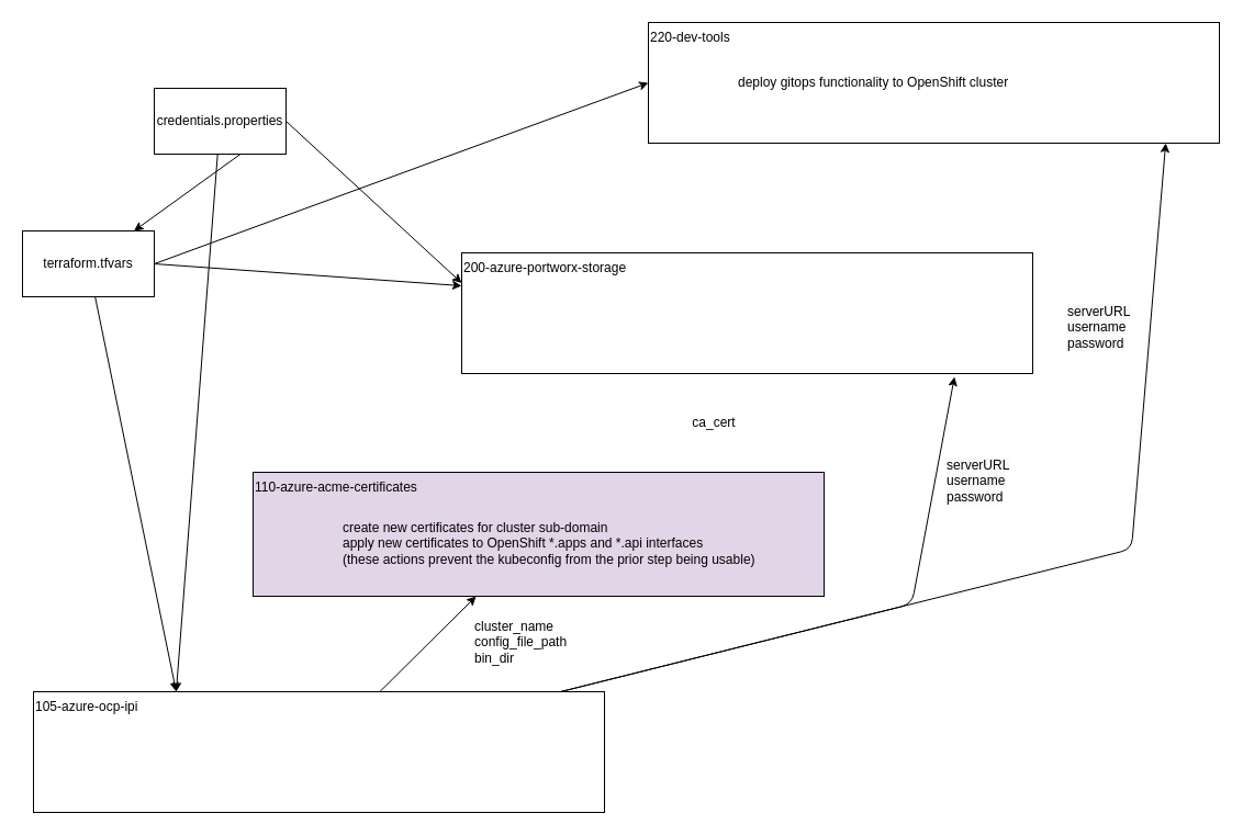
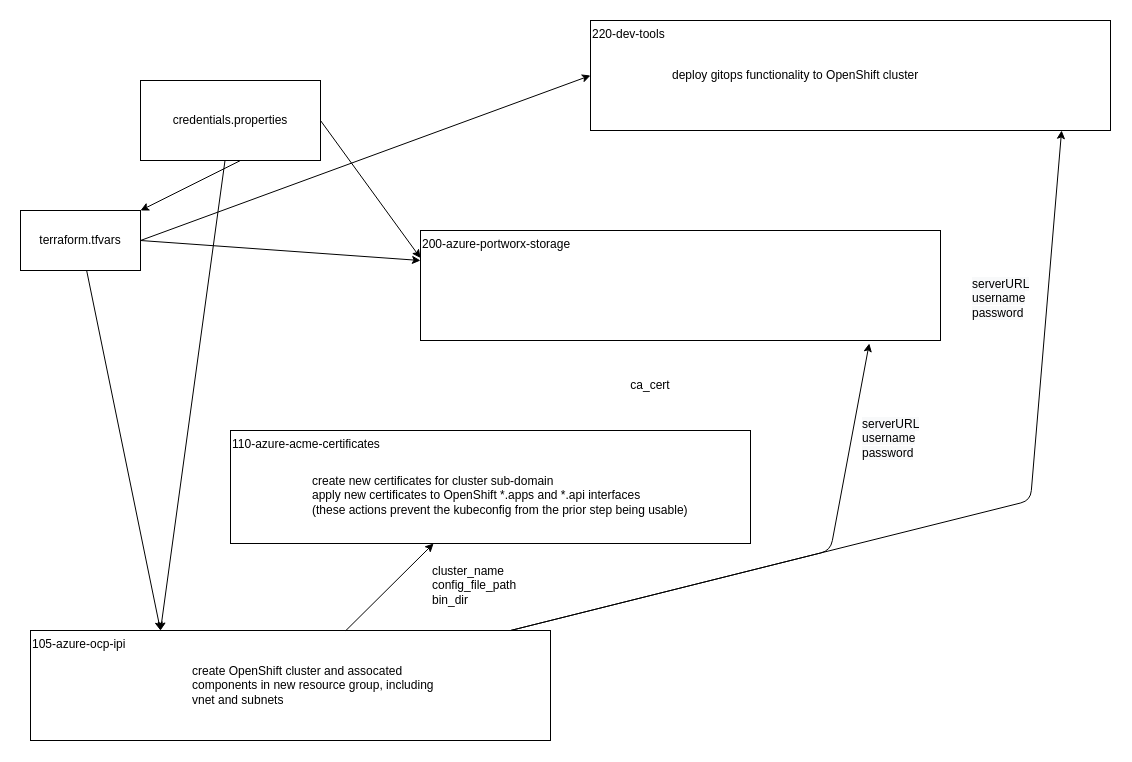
- <mxCell id="20" value="credentials.properties" style="rounded=0;whiteSpace=wrap;html=1;" parent="1" vertex="1"><mxGeometry x="140" y="80" width="120" height="60" as="geometry" /></mxCell>
+ <mxCell id="20" value="credentials.properties" style="rounded=0;whiteSpace=wrap;html=1;" parent="1" vertex="1"><mxGeometry x="140" y="80" width="180" height="80" as="geometry" /></mxCell>
- <mxCell id="3" value="110-azure-acme-certificates" style="rounded=0;whiteSpace=wrap;html=1;align=left;verticalAlign=top;fillColor=#e1d5e7;" parent="1" vertex="1"><mxGeometry x="230" y="430" width="520" height="113" as="geometry" /></mxCell>
+ <mxCell id="3" value="110-azure-acme-certificates" style="rounded=0;whiteSpace=wrap;html=1;align=left;verticalAlign=top;" parent="1" vertex="1"><mxGeometry x="230" y="430" width="520" height="113" as="geometry" /></mxCell>
+ <mxCell id="11" value="create OpenShift cluster and assocated components in new resource group, including vnet and subnets" style="text;html=1;strokeColor=none;fillColor=none;align=left;verticalAlign=middle;whiteSpace=wrap;rounded=0;" parent="1" vertex="1"><mxGeometry x="190" y="670" width="260" height="30" as="geometry" /></mxCell>
